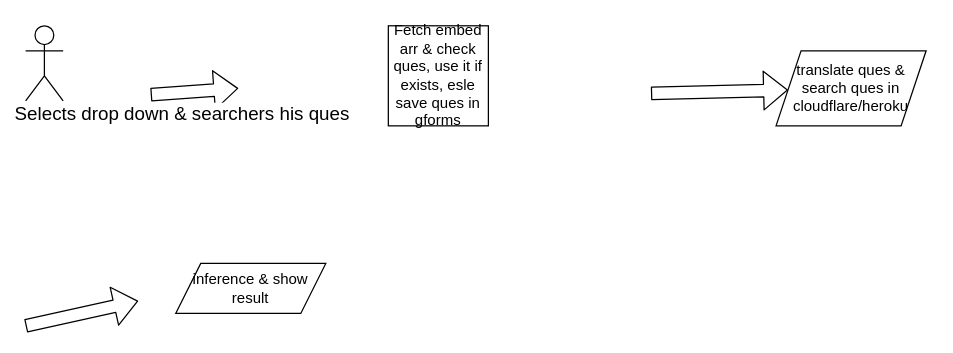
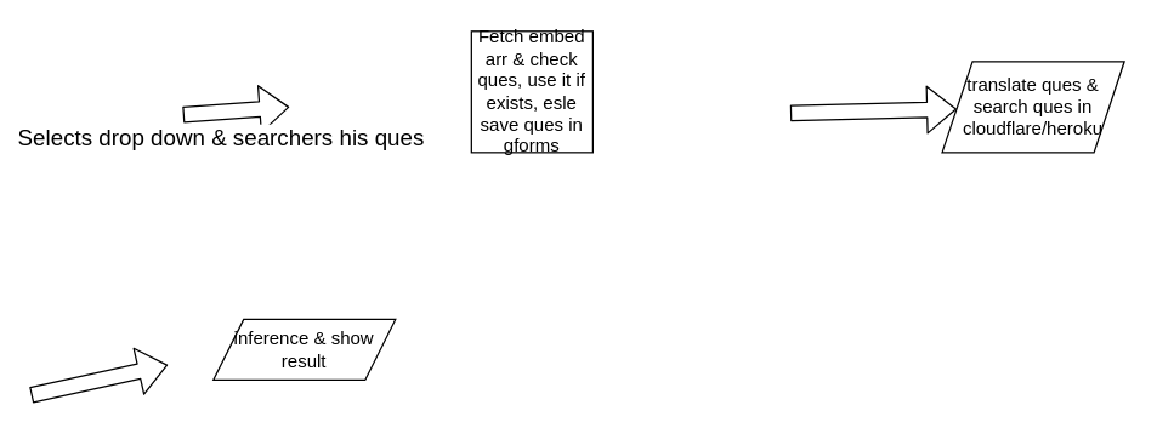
- <mxCell id="2" value="Actor" style="shape=umlActor;verticalLabelPosition=bottom;verticalAlign=top;html=1;outlineConnect=0;" vertex="1" parent="1"><mxGeometry x="20" y="20" width="30" height="60" as="geometry" /></mxCell>
